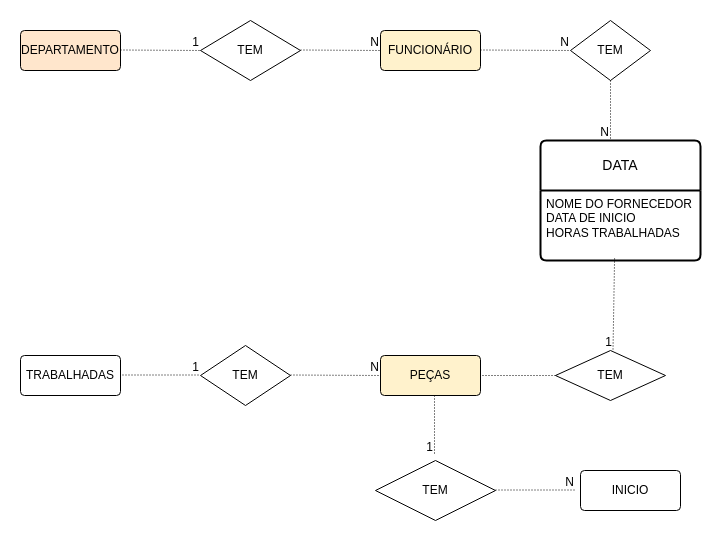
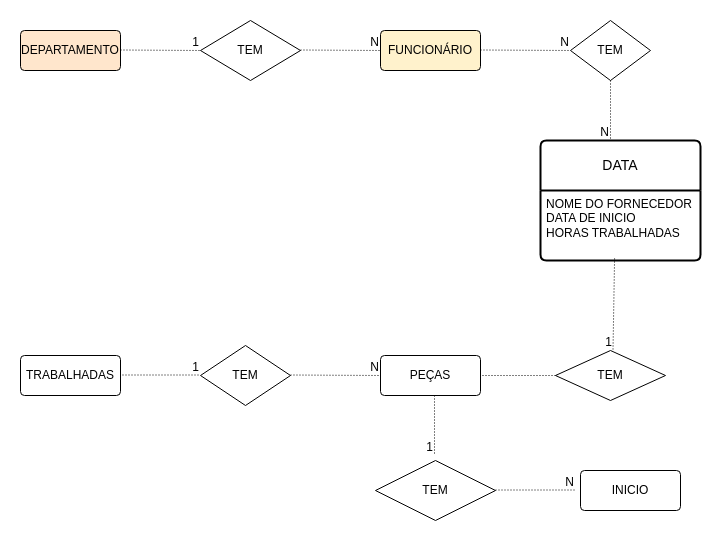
- <mxCell id="21" value="PEÇAS" style="rounded=1;arcSize=10;whiteSpace=wrap;html=1;align=center;fillColor=#fff2cc;" vertex="1" parent="1"><mxGeometry x="380" y="355" width="100" height="40" as="geometry" /></mxCell>
+ <mxCell id="21" value="PEÇAS" style="rounded=1;arcSize=10;whiteSpace=wrap;html=1;align=center;" vertex="1" parent="1"><mxGeometry x="380" y="355" width="100" height="40" as="geometry" /></mxCell>
